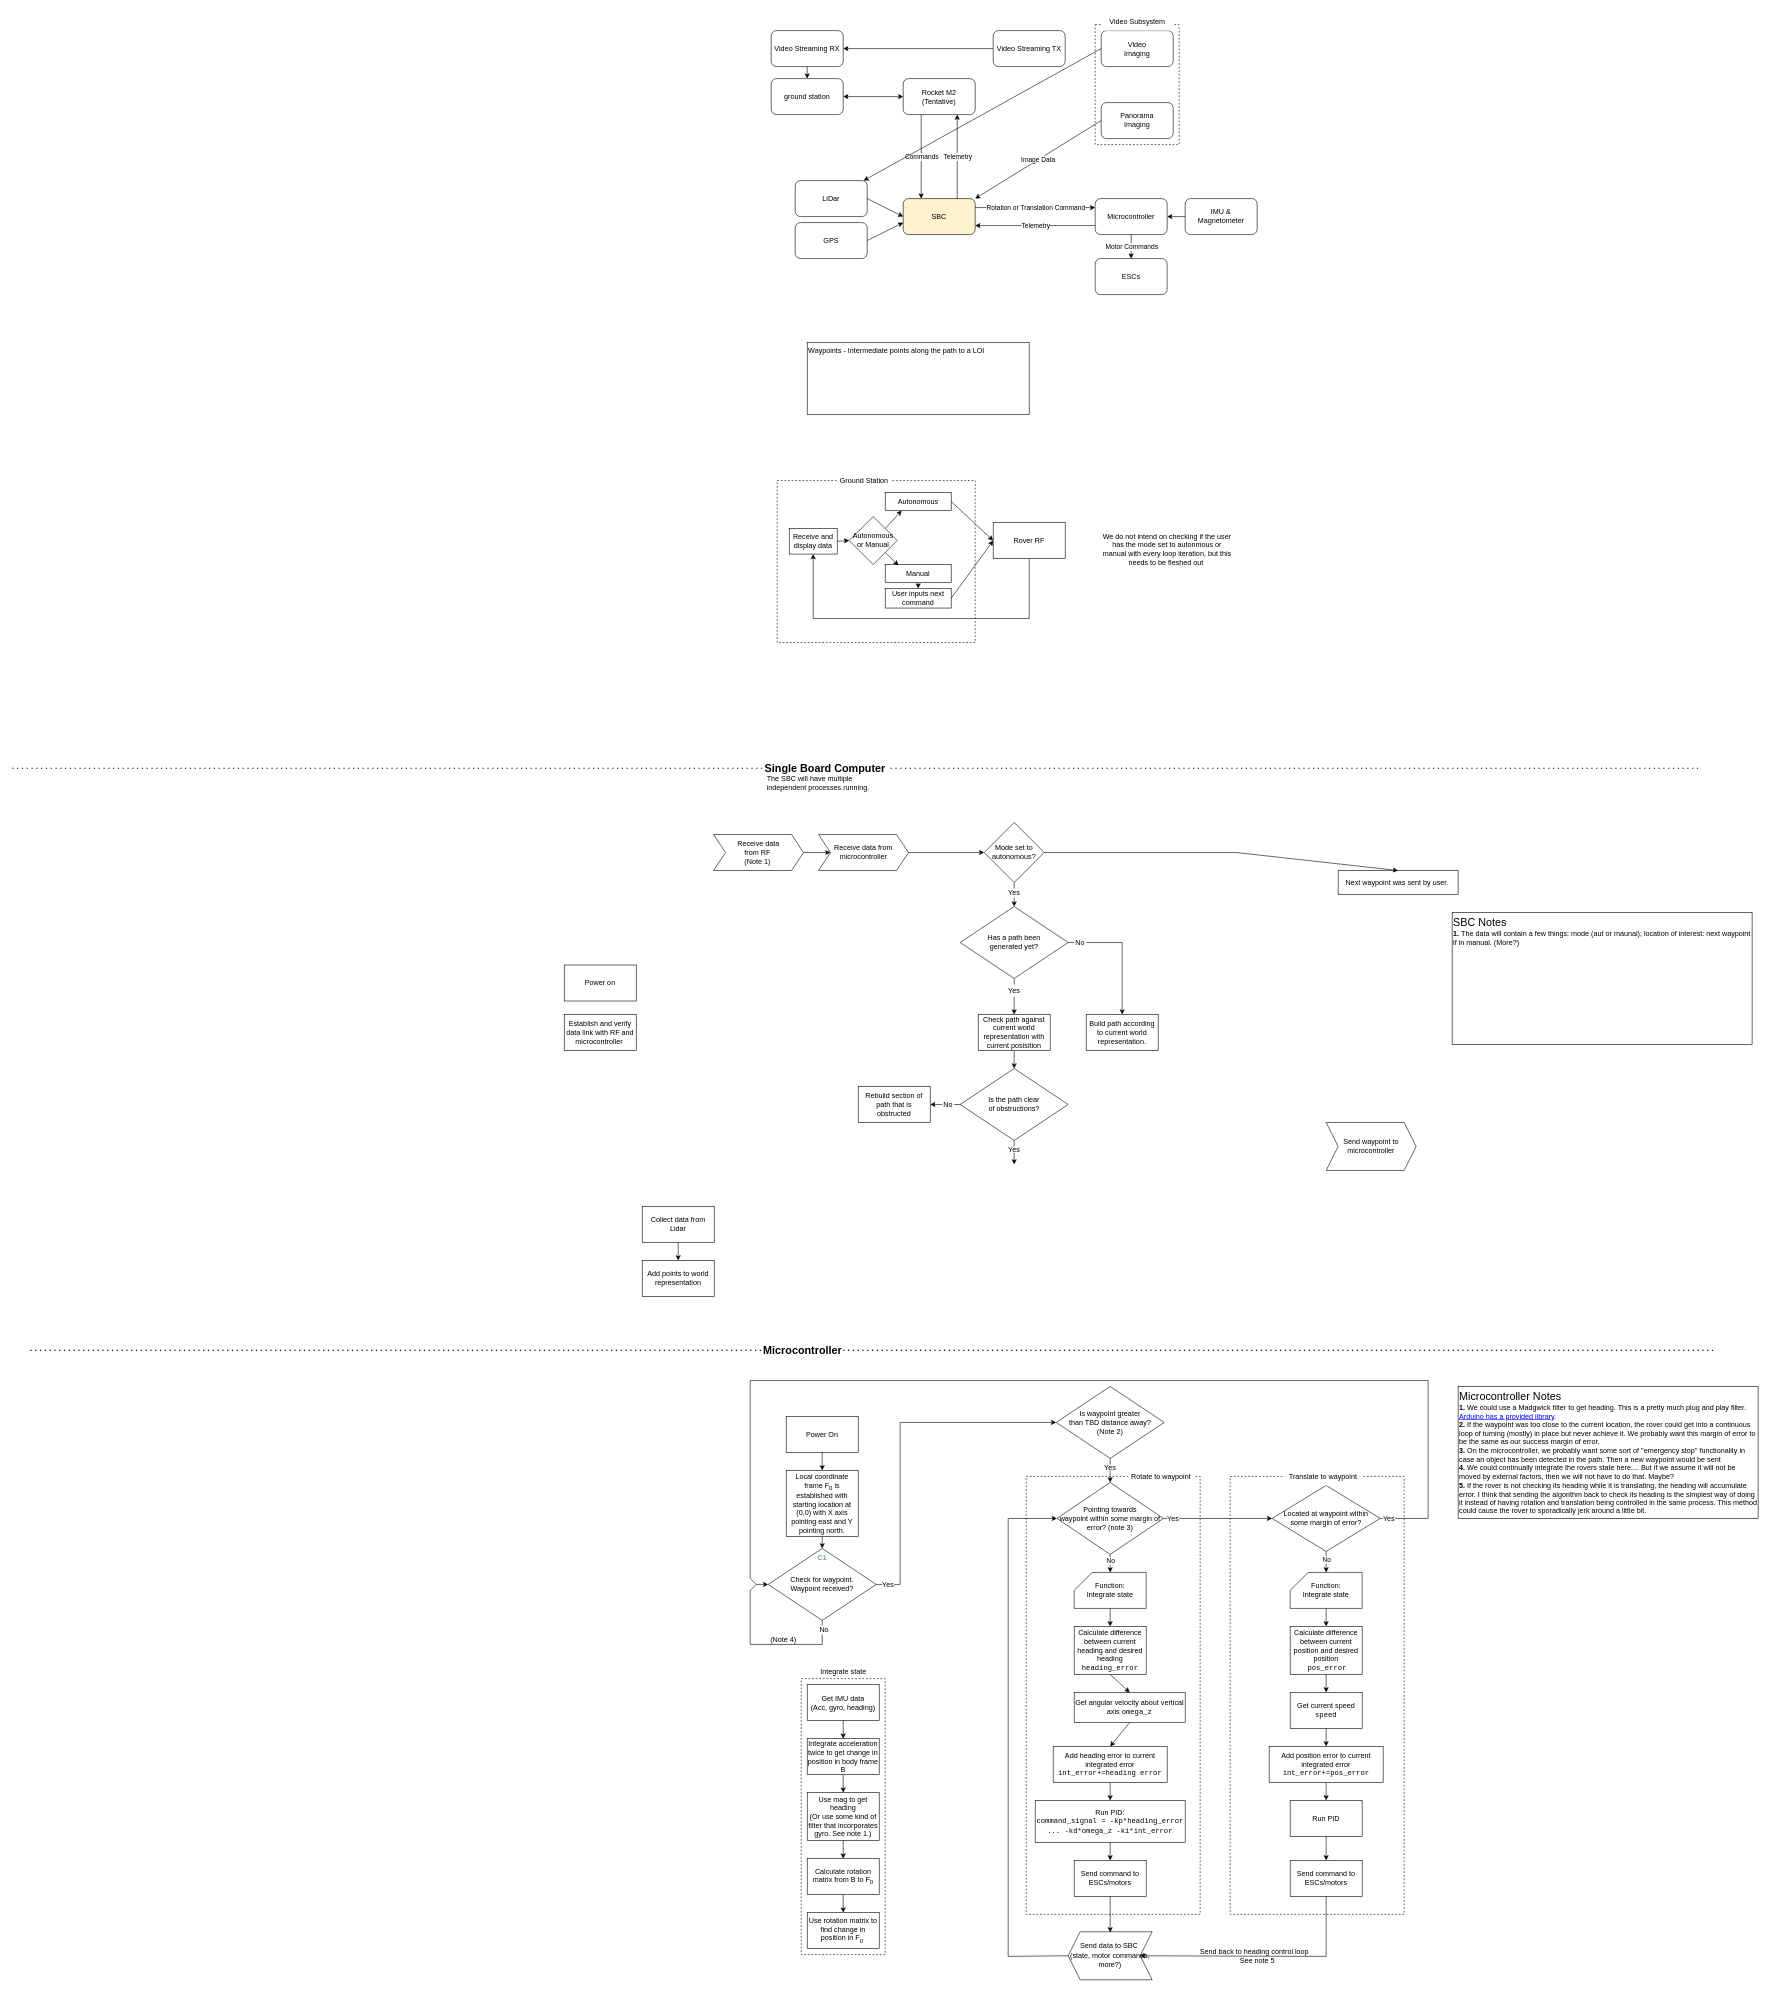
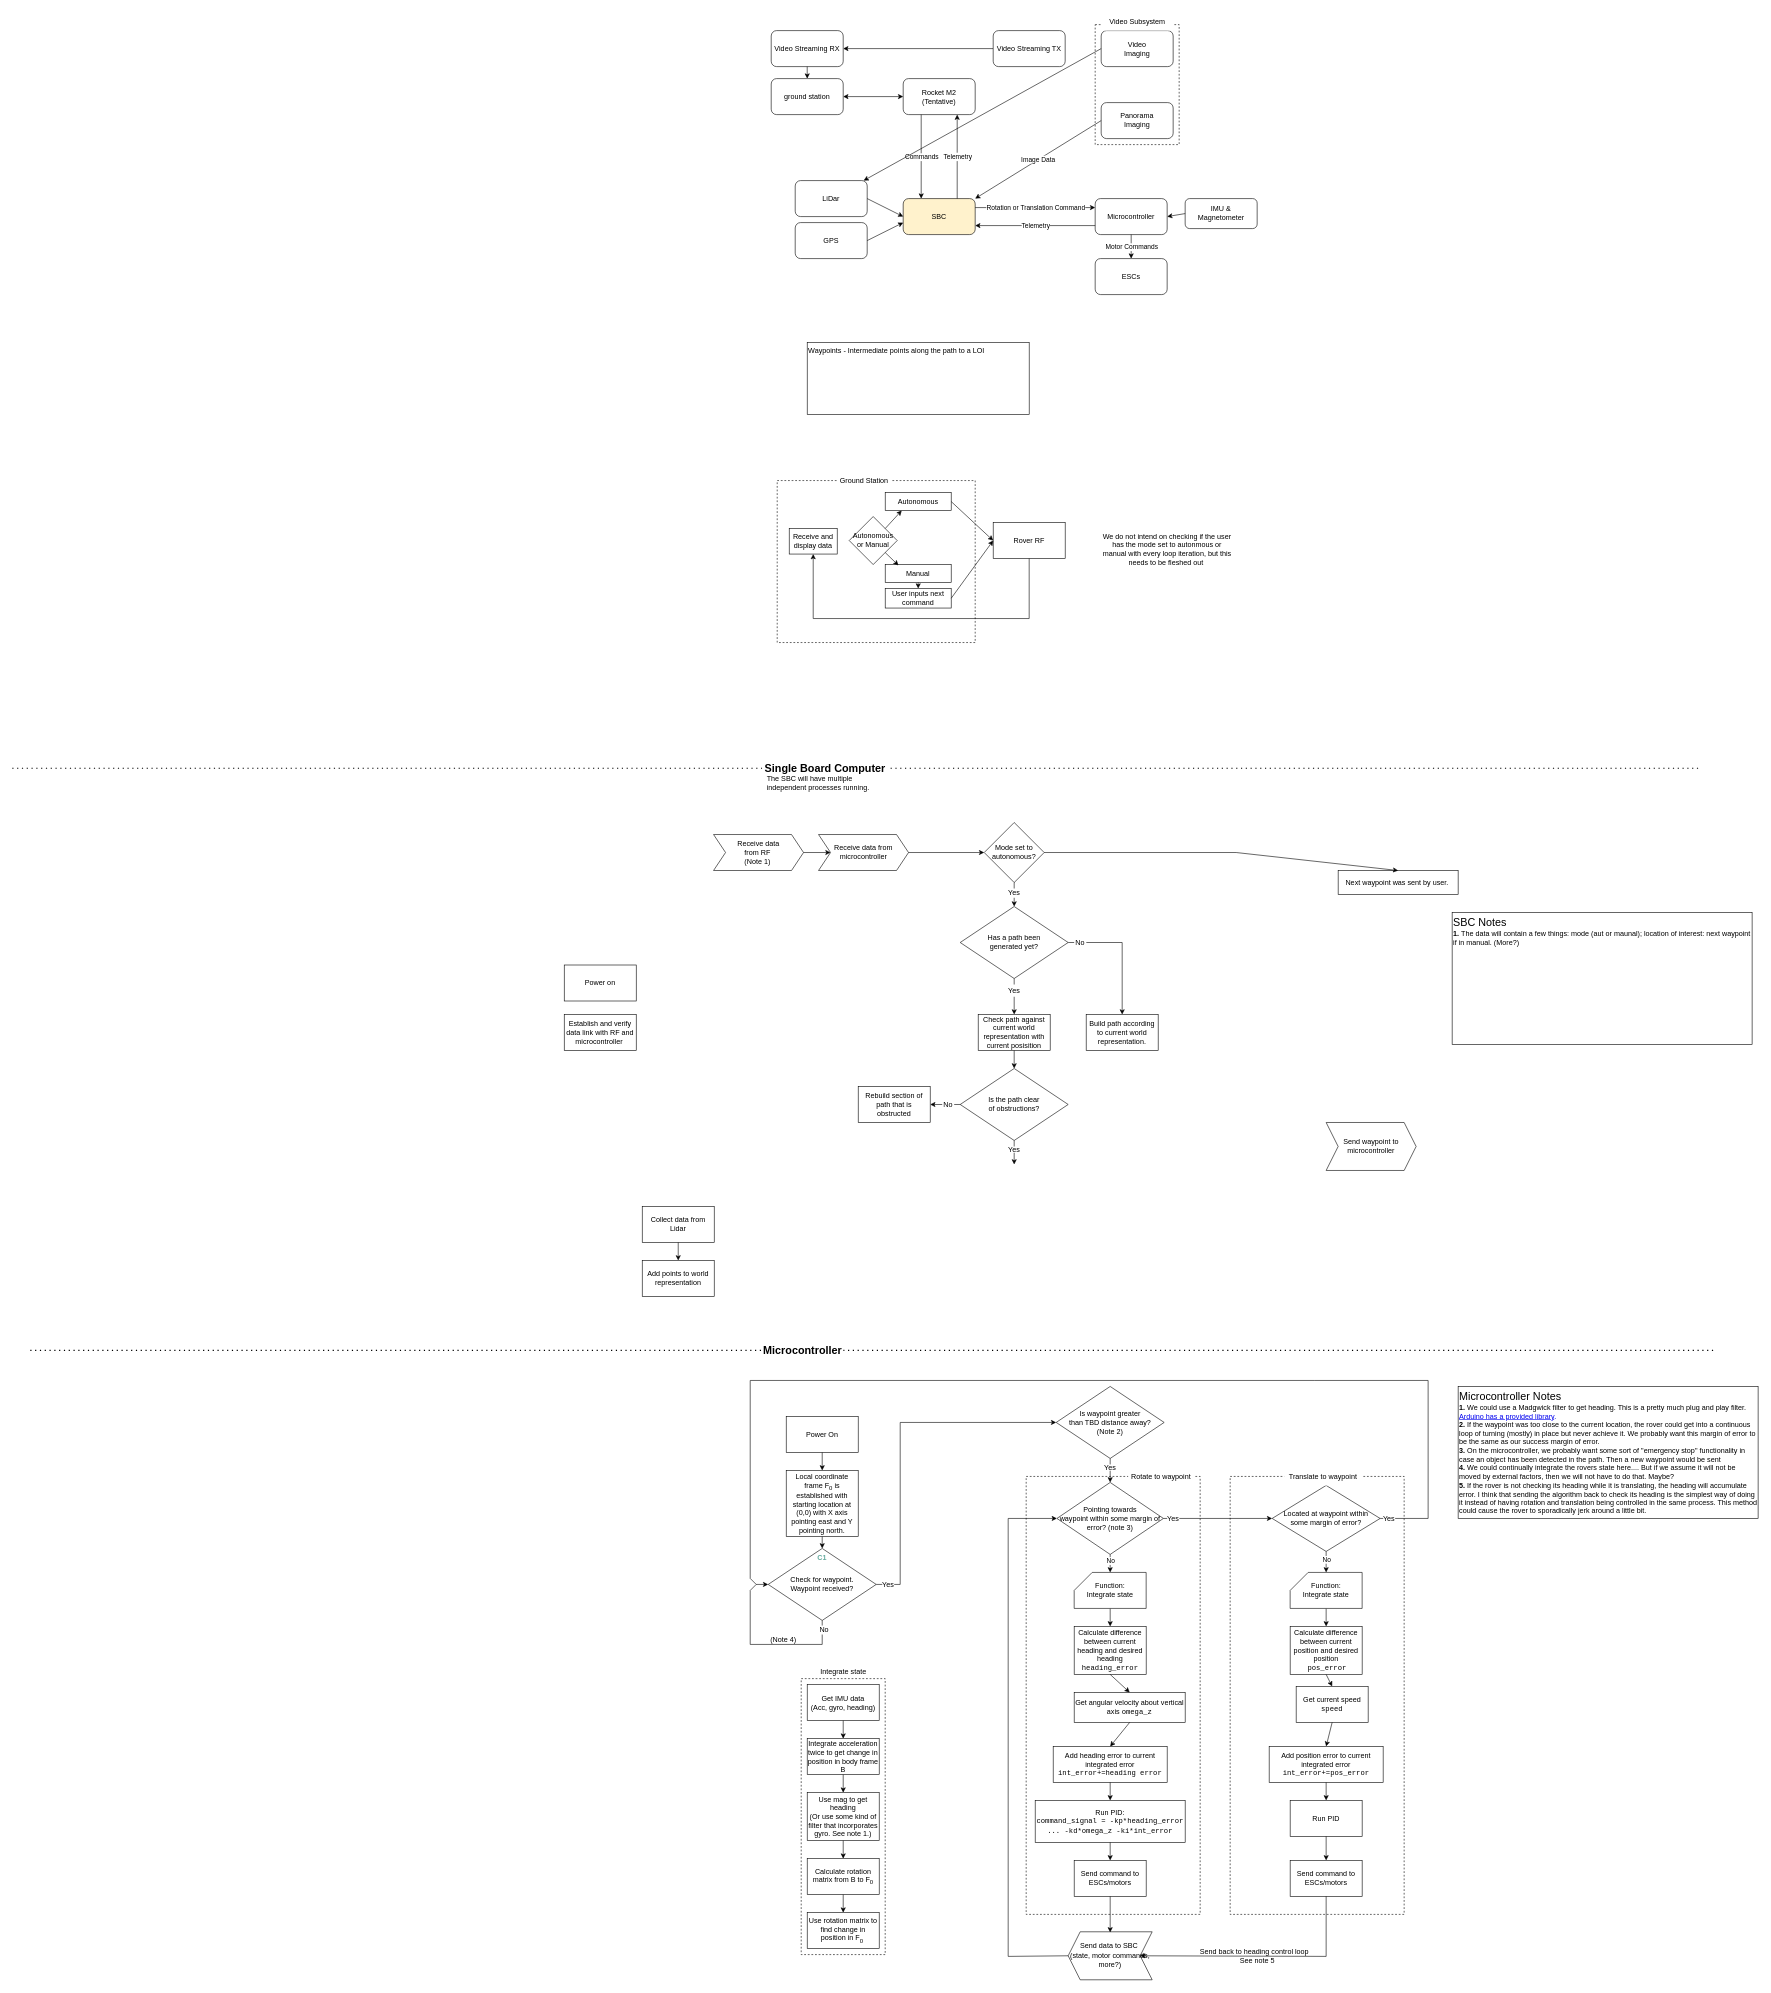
- <mxCell id="24" value="IMU &amp;amp; &lt;br&gt;Magnetometer" style="rounded=1;whiteSpace=wrap;html=1;" vertex="1" parent="1"><mxGeometry x="1975" y="330" width="120" height="60" as="geometry" /></mxCell>
+ <mxCell id="24" value="IMU &amp;amp; &lt;br&gt;Magnetometer" style="rounded=1;whiteSpace=wrap;html=1;" vertex="1" parent="1"><mxGeometry x="1975" y="330" width="120" height="50" as="geometry" /></mxCell>
- <mxCell id="41" value="" style="endArrow=classic;html=1;rounded=0;exitX=1;exitY=0.5;exitDx=0;exitDy=0;entryX=0;entryY=0.5;entryDx=0;entryDy=0;" edge="1" parent="1" source="40" target="37"><mxGeometry width="50" height="50" relative="1" as="geometry"><mxPoint x="1705" y="980" as="sourcePoint" /><mxPoint x="1755" y="930" as="targetPoint" /></mxGeometry></mxCell>
- <mxCell id="103" value="Get current speed&lt;br&gt;&lt;font face=&quot;Courier New&quot;&gt;speed&lt;/font&gt;" style="rounded=0;whiteSpace=wrap;html=1;" vertex="1" parent="1"><mxGeometry x="2150" y="2820" width="120" height="60" as="geometry" /></mxCell>
+ <mxCell id="103" value="Get current speed&lt;br&gt;&lt;font face=&quot;Courier New&quot;&gt;speed&lt;/font&gt;" style="rounded=0;whiteSpace=wrap;html=1;" vertex="1" parent="1"><mxGeometry x="2160" y="2810" width="120" height="60" as="geometry" /></mxCell>
